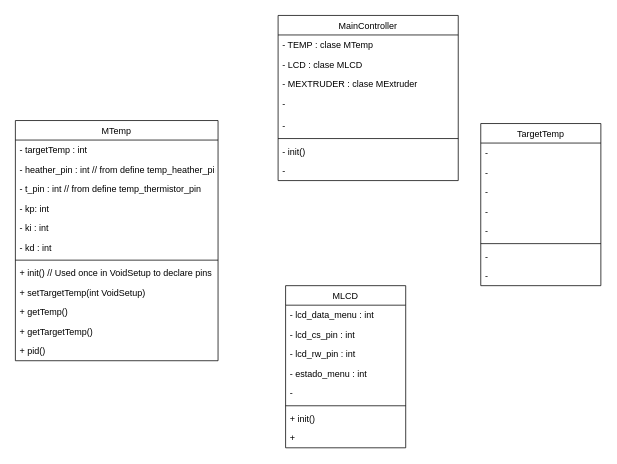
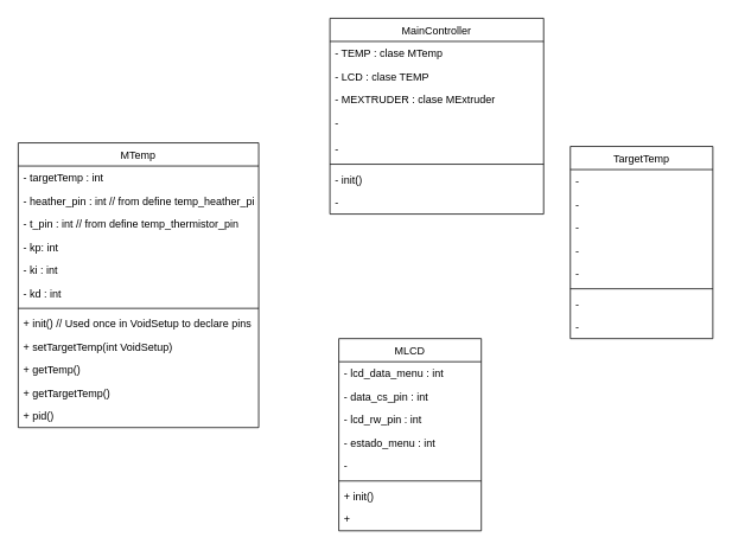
- <mxCell id="35" value="- LCD : clase MLCD" style="text;align=left;verticalAlign=top;spacingLeft=4;spacingRight=4;overflow=hidden;rotatable=0;points=[[0,0.5],[1,0.5]];portConstraint=eastwest;" parent="33" vertex="1"><mxGeometry y="52" width="240" height="26" as="geometry" /></mxCell>
+ <mxCell id="35" value="- LCD : clase TEMP" style="text;align=left;verticalAlign=top;spacingLeft=4;spacingRight=4;overflow=hidden;rotatable=0;points=[[0,0.5],[1,0.5]];portConstraint=eastwest;" parent="33" vertex="1"><mxGeometry y="52" width="240" height="26" as="geometry" /></mxCell>
- <mxCell id="4" value="- lcd_cs_pin : int" style="text;align=left;verticalAlign=top;spacingLeft=4;spacingRight=4;overflow=hidden;rotatable=0;points=[[0,0.5],[1,0.5]];portConstraint=eastwest;rounded=0;shadow=0;html=0;" parent="2" vertex="1"><mxGeometry y="52" width="160" height="26" as="geometry" /></mxCell>
+ <mxCell id="4" value="- data_cs_pin : int" style="text;align=left;verticalAlign=top;spacingLeft=4;spacingRight=4;overflow=hidden;rotatable=0;points=[[0,0.5],[1,0.5]];portConstraint=eastwest;rounded=0;shadow=0;html=0;" parent="2" vertex="1"><mxGeometry y="52" width="160" height="26" as="geometry" /></mxCell>
